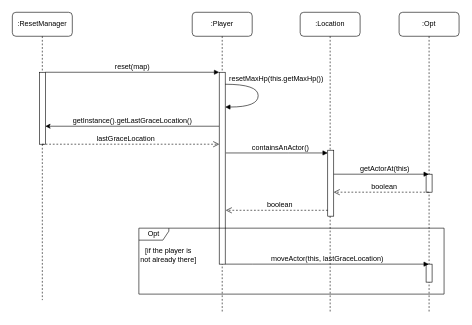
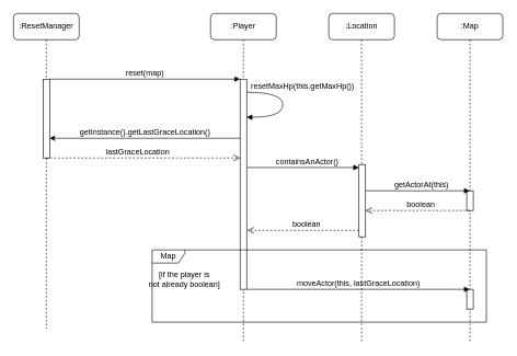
- <mxCell id="7" value=":Opt" style="shape=umlLifeline;perimeter=lifelinePerimeter;whiteSpace=wrap;html=1;container=1;collapsible=0;recursiveResize=0;outlineConnect=0;rounded=1;shadow=0;comic=0;labelBackgroundColor=none;strokeWidth=1;fontFamily=Helvetica;fontSize=12;align=center;" parent="1" vertex="1"><mxGeometry x="665" y="20" width="100" height="500" as="geometry" /></mxCell>
+ <mxCell id="7" value=":Map" style="shape=umlLifeline;perimeter=lifelinePerimeter;whiteSpace=wrap;html=1;container=1;collapsible=0;recursiveResize=0;outlineConnect=0;rounded=1;shadow=0;comic=0;labelBackgroundColor=none;strokeWidth=1;fontFamily=Helvetica;fontSize=12;align=center;" parent="1" vertex="1"><mxGeometry x="665" y="20" width="100" height="500" as="geometry" /></mxCell>
- <mxCell id="17" value="Opt" style="shape=umlFrame;whiteSpace=wrap;html=1;pointerEvents=0;width=50;height=20;fontFamily=Helvetica;movable=1;resizable=1;rotatable=1;deletable=1;editable=1;locked=0;connectable=1;" parent="1" vertex="1"><mxGeometry x="231" y="380" width="509" height="110" as="geometry" /></mxCell>
+ <mxCell id="17" value="Map" style="shape=umlFrame;whiteSpace=wrap;html=1;pointerEvents=0;width=50;height=20;fontFamily=Helvetica;movable=1;resizable=1;rotatable=1;deletable=1;editable=1;locked=0;connectable=1;" parent="1" vertex="1"><mxGeometry x="231" y="380" width="509" height="110" as="geometry" /></mxCell>
- <mxCell id="18" value="&lt;div&gt;[if the player is &lt;br&gt;&lt;/div&gt;&lt;div&gt;not already there]&lt;/div&gt;" style="text;html=1;align=center;verticalAlign=middle;resizable=0;points=[];autosize=1;strokeColor=none;fillColor=none;fontFamily=Helvetica;" parent="1" vertex="1"><mxGeometry x="220" y="405" width="120" height="40" as="geometry" /></mxCell>
+ <mxCell id="18" value="&lt;div&gt;[if the player is &lt;br&gt;&lt;/div&gt;&lt;div&gt;not already boolean]&lt;/div&gt;" style="text;html=1;align=center;verticalAlign=middle;resizable=0;points=[];autosize=1;strokeColor=none;fillColor=none;fontFamily=Helvetica;" parent="1" vertex="1"><mxGeometry x="220" y="405" width="120" height="40" as="geometry" /></mxCell>
